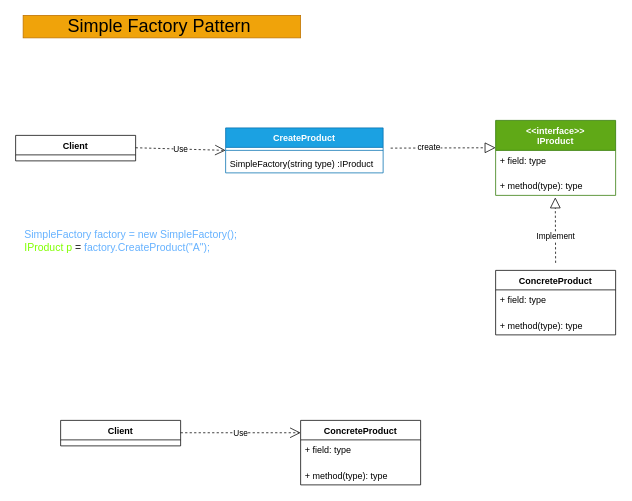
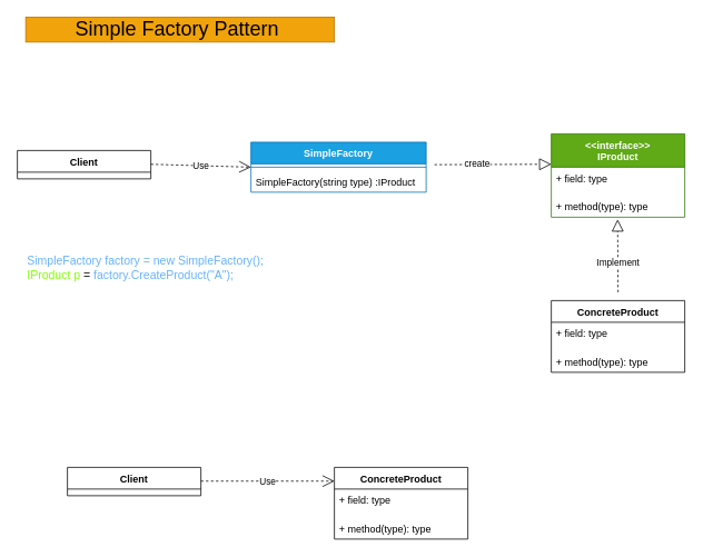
- <mxCell id="15" value="CreateProduct" style="swimlane;fontStyle=1;align=center;verticalAlign=top;childLayout=stackLayout;horizontal=1;startSize=26;horizontalStack=0;resizeParent=1;resizeParentMax=0;resizeLast=0;collapsible=1;marginBottom=0;fillColor=#1ba1e2;fontColor=#ffffff;strokeColor=#006EAF;" parent="6" vertex="1"><mxGeometry x="280" y="10" width="210" height="60" as="geometry" /></mxCell>
+ <mxCell id="15" value="SimpleFactory" style="swimlane;fontStyle=1;align=center;verticalAlign=top;childLayout=stackLayout;horizontal=1;startSize=26;horizontalStack=0;resizeParent=1;resizeParentMax=0;resizeLast=0;collapsible=1;marginBottom=0;fillColor=#1ba1e2;fontColor=#ffffff;strokeColor=#006EAF;" parent="6" vertex="1"><mxGeometry x="280" y="10" width="210" height="60" as="geometry" /></mxCell>
